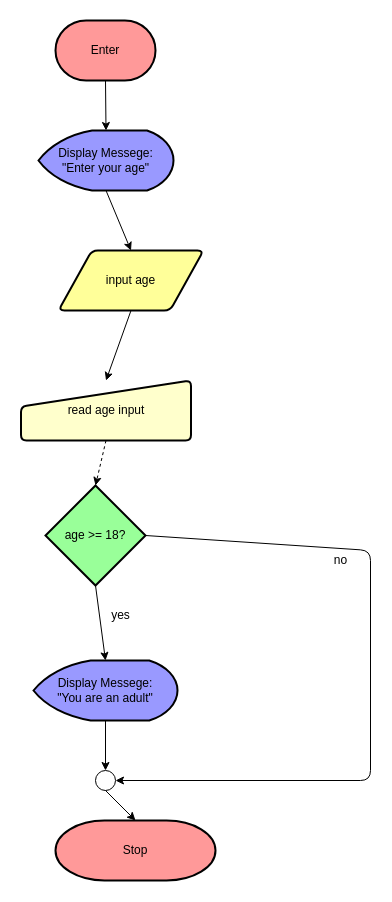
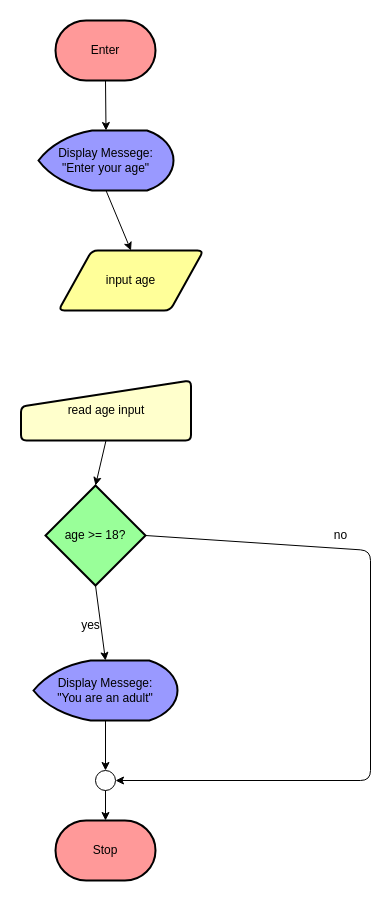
- <mxCell id="3" style="edgeStyle=none;html=1;exitX=0.5;exitY=1;exitDx=0;exitDy=0;entryX=0.5;entryY=0;entryDx=0;entryDy=0;" edge="1" parent="1" source="4" target="8"><mxGeometry relative="1" as="geometry" /></mxCell>
- <mxCell id="14" style="edgeStyle=none;html=1;exitX=0.5;exitY=1;exitDx=0;exitDy=0;entryX=0.5;entryY=0;entryDx=0;entryDy=0;entryPerimeter=0;dashed=1;" edge="1" parent="1" source="8" target="5"><mxGeometry relative="1" as="geometry" /></mxCell>
+ <mxCell id="14" style="edgeStyle=none;html=1;exitX=0.5;exitY=1;exitDx=0;exitDy=0;entryX=0.5;entryY=0;entryDx=0;entryDy=0;entryPerimeter=0;" edge="1" parent="1" source="8" target="5"><mxGeometry relative="1" as="geometry" /></mxCell>
- <mxCell id="18" value="no" style="text;html=1;align=center;verticalAlign=middle;resizable=0;points=[];autosize=1;strokeColor=none;fillColor=none;" vertex="1" parent="1"><mxGeometry x="320" y="545" width="40" height="30" as="geometry" /></mxCell>
+ <mxCell id="18" value="no" style="text;html=1;align=center;verticalAlign=middle;resizable=0;points=[];autosize=1;strokeColor=none;fillColor=none;" vertex="1" parent="1"><mxGeometry x="320" y="520" width="40" height="30" as="geometry" /></mxCell>
- <mxCell id="19" value="yes" style="text;html=1;align=center;verticalAlign=middle;resizable=0;points=[];autosize=1;strokeColor=none;fillColor=none;" vertex="1" parent="1"><mxGeometry x="100" y="600" width="40" height="30" as="geometry" /></mxCell>
+ <mxCell id="19" value="yes" style="text;html=1;align=center;verticalAlign=middle;resizable=0;points=[];autosize=1;strokeColor=none;fillColor=none;" vertex="1" parent="1"><mxGeometry x="70" y="610" width="40" height="30" as="geometry" /></mxCell>
- <mxCell id="16" value="Stop" style="strokeWidth=2;html=1;shape=mxgraph.flowchart.terminator;whiteSpace=wrap;fillColor=#FF9999;" vertex="1" parent="1"><mxGeometry x="55" y="820" width="160" height="60" as="geometry" /></mxCell>
+ <mxCell id="16" value="Stop" style="strokeWidth=2;html=1;shape=mxgraph.flowchart.terminator;whiteSpace=wrap;fillColor=#FF9999;" vertex="1" parent="1"><mxGeometry x="55" y="820" width="100" height="60" as="geometry" /></mxCell>
